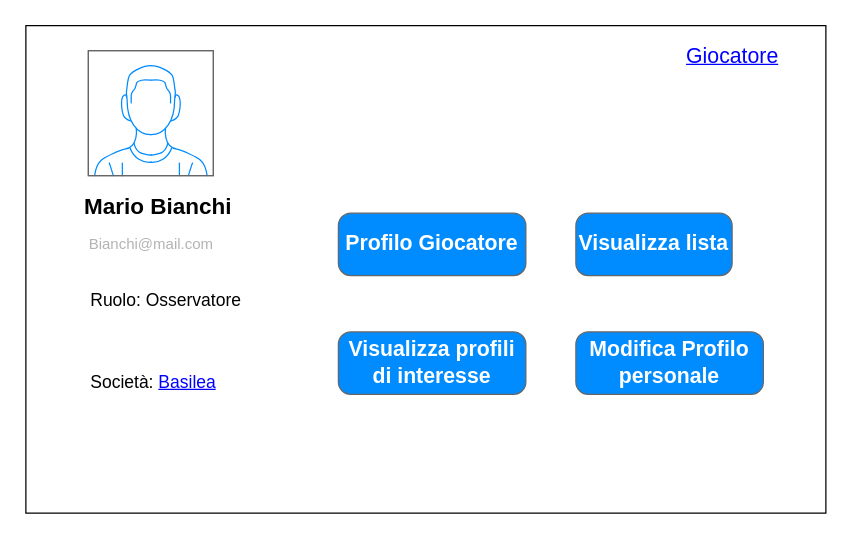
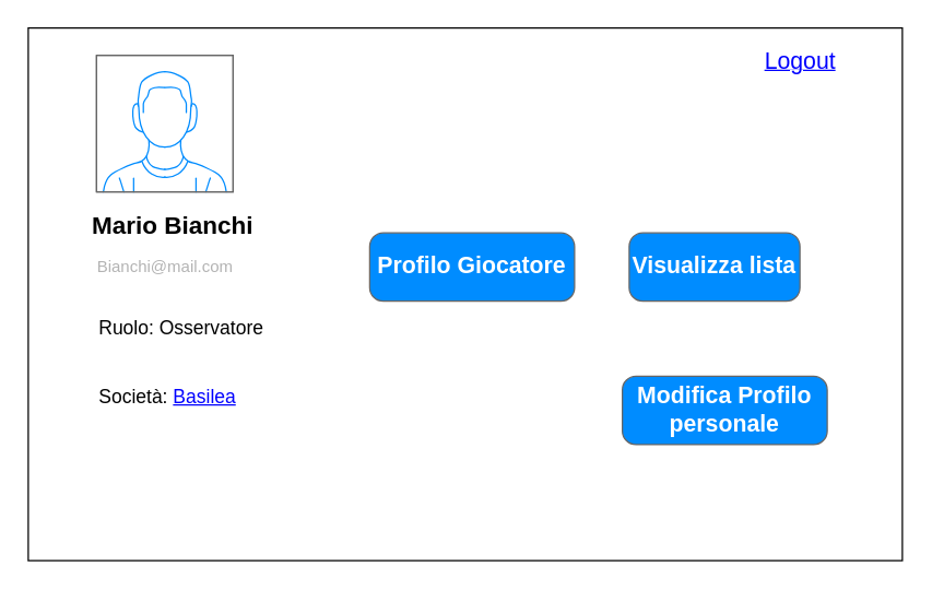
- <mxCell id="11" value="Giocatore" style="shape=rectangle;strokeColor=none;fillColor=none;linkText=;fontSize=17;fontColor=#0000ff;fontStyle=4;html=1;align=center;" parent="1" vertex="1"><mxGeometry x="510" y="30" width="150" height="30" as="geometry" /></mxCell>
+ <mxCell id="11" value="Logout" style="shape=rectangle;strokeColor=none;fillColor=none;linkText=;fontSize=17;fontColor=#0000ff;fontStyle=4;html=1;align=center;" parent="1" vertex="1"><mxGeometry x="510" y="30" width="150" height="30" as="geometry" /></mxCell>
- <mxCell id="10" value="Visualizza profili di interesse" style="strokeWidth=1;shadow=0;dashed=0;align=center;html=1;shape=mxgraph.mockup.buttons.button;strokeColor=#666666;fontColor=#ffffff;mainText=;buttonStyle=round;fontSize=17;fontStyle=1;fillColor=#008cff;whiteSpace=wrap;" parent="1" vertex="1"><mxGeometry x="270" y="265" width="150" height="50" as="geometry" /></mxCell>
- <mxCell id="12" value="Modifica Profilo personale" style="strokeWidth=1;shadow=0;dashed=0;align=center;html=1;shape=mxgraph.mockup.buttons.button;strokeColor=#666666;fontColor=#ffffff;mainText=;buttonStyle=round;fontSize=17;fontStyle=1;fillColor=#008cff;whiteSpace=wrap;" vertex="1" parent="1"><mxGeometry x="460" y="265" width="150" height="50" as="geometry" /></mxCell>
+ <mxCell id="12" value="Modifica Profilo personale" style="strokeWidth=1;shadow=0;dashed=0;align=center;html=1;shape=mxgraph.mockup.buttons.button;strokeColor=#666666;fontColor=#ffffff;mainText=;buttonStyle=round;fontSize=17;fontStyle=1;fillColor=#008cff;whiteSpace=wrap;" vertex="1" parent="1"><mxGeometry x="455" y="275" width="150" height="50" as="geometry" /></mxCell>
- <mxCell id="6" value="&lt;font style=&quot;font-size: 14px&quot;&gt;Società:&amp;nbsp;&lt;font color=&quot;#0000ff&quot;&gt;&lt;u&gt;Basilea&lt;/u&gt;&lt;/font&gt;&lt;/font&gt;" style="text;html=1;align=left;verticalAlign=middle;resizable=0;points=[];autosize=1;" parent="1" vertex="1"><mxGeometry x="70" y="295" width="120" height="20" as="geometry" /></mxCell>
+ <mxCell id="6" value="&lt;font style=&quot;font-size: 14px&quot;&gt;Società:&amp;nbsp;&lt;font color=&quot;#0000ff&quot;&gt;&lt;u&gt;Basilea&lt;/u&gt;&lt;/font&gt;&lt;/font&gt;" style="text;html=1;align=left;verticalAlign=middle;resizable=0;points=[];autosize=1;" parent="1" vertex="1"><mxGeometry x="70" y="280" width="120" height="20" as="geometry" /></mxCell>
